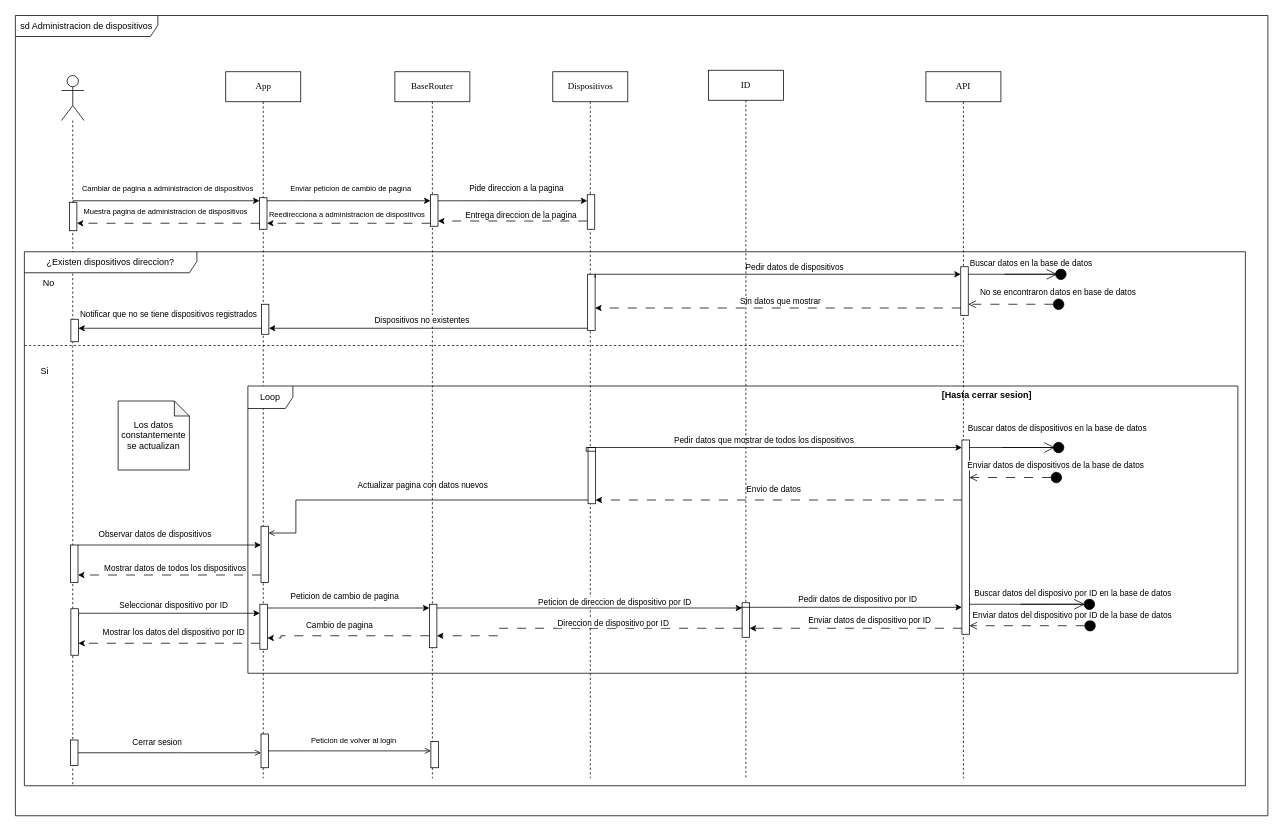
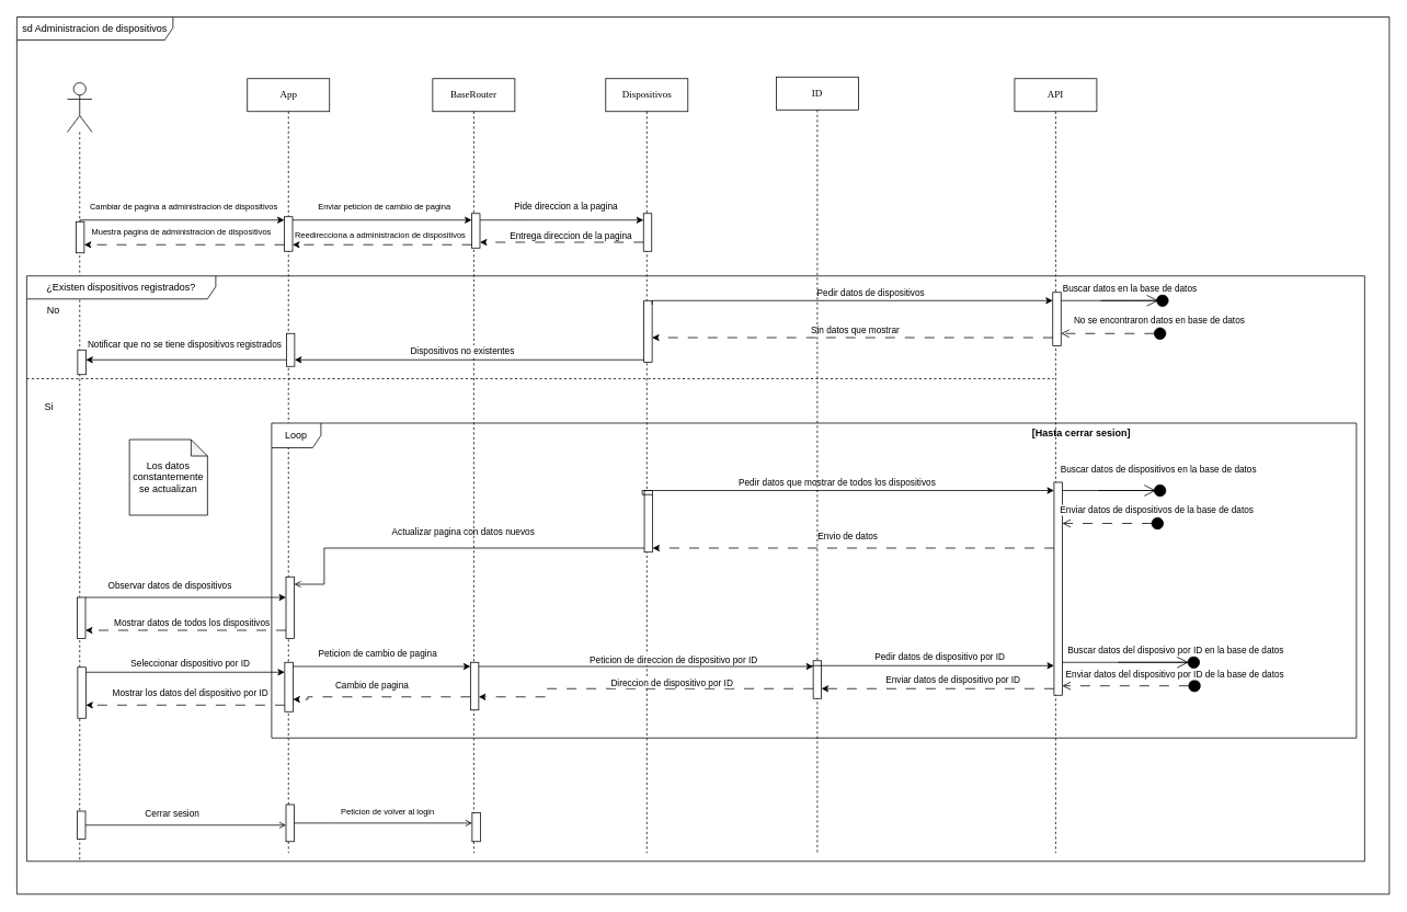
- <mxCell id="35" value="¿Existen dispositivos direccion?" style="shape=umlFrame;whiteSpace=wrap;html=1;pointerEvents=0;recursiveResize=0;container=1;collapsible=0;width=230;height=28;" parent="1" vertex="1"><mxGeometry x="32" y="335" width="1628" height="712" as="geometry" /></mxCell>
+ <mxCell id="35" value="¿Existen dispositivos registrados?" style="shape=umlFrame;whiteSpace=wrap;html=1;pointerEvents=0;recursiveResize=0;container=1;collapsible=0;width=230;height=28;" parent="1" vertex="1"><mxGeometry x="32" y="335" width="1628" height="712" as="geometry" /></mxCell>
